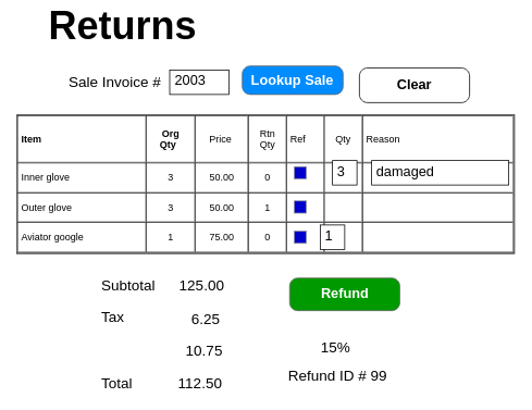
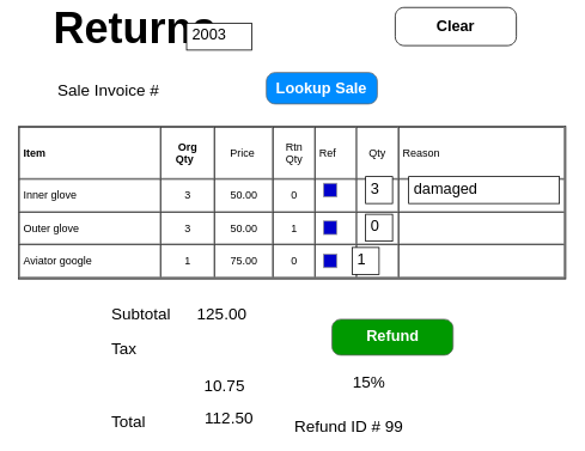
- <mxCell id="11" value="Sale Invoice #" style="text;html=1;strokeColor=none;fillColor=none;align=center;verticalAlign=middle;whiteSpace=wrap;rounded=0;fontSize=18;" parent="1" vertex="1"><mxGeometry x="72.5" y="90" width="135" height="20" as="geometry" /></mxCell>
+ <mxCell id="11" value="Sale Invoice #" style="text;html=1;strokeColor=none;fillColor=none;align=center;verticalAlign=middle;whiteSpace=wrap;rounded=0;fontSize=18;" parent="1" vertex="1"><mxGeometry x="52.5" y="90" width="135" height="20" as="geometry" /></mxCell>
- <mxCell id="5" value="2003" style="strokeWidth=1;shadow=0;dashed=0;align=center;html=1;shape=mxgraph.mockup.text.textBox;align=left;fontSize=17;spacingLeft=4;spacingTop=-3;mainText=;" parent="1" vertex="1"><mxGeometry x="207.5" y="85" width="72.5" height="30" as="geometry" /></mxCell>
+ <mxCell id="5" value="2003" style="strokeWidth=1;shadow=0;dashed=0;align=center;html=1;shape=mxgraph.mockup.text.textBox;align=left;fontSize=17;spacingLeft=4;spacingTop=-3;mainText=;" parent="1" vertex="1"><mxGeometry x="207.5" y="25" width="72.5" height="30" as="geometry" /></mxCell>
- <mxCell id="2" value="Clear" style="strokeWidth=1;shadow=0;dashed=0;align=center;html=1;shape=mxgraph.mockup.buttons.button;mainText=;buttonStyle=round;fontSize=17;fontStyle=1;whiteSpace=wrap;" parent="1" vertex="1"><mxGeometry x="440" y="82.5" width="135" height="42.5" as="geometry" /></mxCell>
+ <mxCell id="2" value="Clear" style="strokeWidth=1;shadow=0;dashed=0;align=center;html=1;shape=mxgraph.mockup.buttons.button;mainText=;buttonStyle=round;fontSize=17;fontStyle=1;whiteSpace=wrap;" parent="1" vertex="1"><mxGeometry x="440" y="7.5" width="135" height="42.5" as="geometry" /></mxCell>
+ <mxCell id="8" value="0" style="strokeWidth=1;shadow=0;dashed=0;align=center;html=1;shape=mxgraph.mockup.text.textBox;align=left;fontSize=17;spacingLeft=4;spacingTop=-3;mainText=;" parent="1" vertex="1"><mxGeometry x="407" y="238" width="30" height="30" as="geometry" /></mxCell>
- <mxCell id="10" value="Refund" style="strokeWidth=1;shadow=0;dashed=0;align=center;html=1;shape=mxgraph.mockup.buttons.button;strokeColor=#666666;fontColor=#ffffff;mainText=;buttonStyle=round;fontSize=17;fontStyle=1;whiteSpace=wrap;fillColor=#009900;" parent="1" vertex="1"><mxGeometry x="354.5" y="340" width="135" height="40" as="geometry" /></mxCell>
+ <mxCell id="10" value="Refund" style="strokeWidth=1;shadow=0;dashed=0;align=center;html=1;shape=mxgraph.mockup.buttons.button;strokeColor=#666666;fontColor=#ffffff;mainText=;buttonStyle=round;fontSize=17;fontStyle=1;whiteSpace=wrap;fillColor=#009900;" parent="1" vertex="1"><mxGeometry x="369.5" y="355" width="135" height="40" as="geometry" /></mxCell>
- <mxCell id="16" value="6.25" style="text;html=1;strokeColor=none;fillColor=none;align=center;verticalAlign=middle;whiteSpace=wrap;rounded=0;fontSize=18;" parent="1" vertex="1"><mxGeometry x="208.42" y="372.5" width="88" height="37.5" as="geometry" /></mxCell>
- <mxCell id="24" value="Refund ID # 99" style="text;html=1;strokeColor=none;fillColor=none;align=center;verticalAlign=middle;whiteSpace=wrap;rounded=0;fontSize=18;" parent="1" vertex="1"><mxGeometry x="336.5" y="445" width="153" height="30" as="geometry" /></mxCell>
+ <mxCell id="24" value="Refund ID # 99" style="text;html=1;strokeColor=none;fillColor=none;align=center;verticalAlign=middle;whiteSpace=wrap;rounded=0;fontSize=18;" parent="1" vertex="1"><mxGeometry x="311.5" y="460" width="153" height="30" as="geometry" /></mxCell>
- <mxCell id="18" value="112.50" style="text;html=1;strokeColor=none;fillColor=none;align=center;verticalAlign=middle;whiteSpace=wrap;rounded=0;fontSize=18;" parent="1" vertex="1"><mxGeometry x="196.42" y="460" width="98" height="20" as="geometry" /></mxCell>
+ <mxCell id="18" value="112.50" style="text;html=1;strokeColor=none;fillColor=none;align=center;verticalAlign=middle;whiteSpace=wrap;rounded=0;fontSize=18;" parent="1" vertex="1"><mxGeometry x="206.42" y="455" width="98" height="20" as="geometry" /></mxCell>
